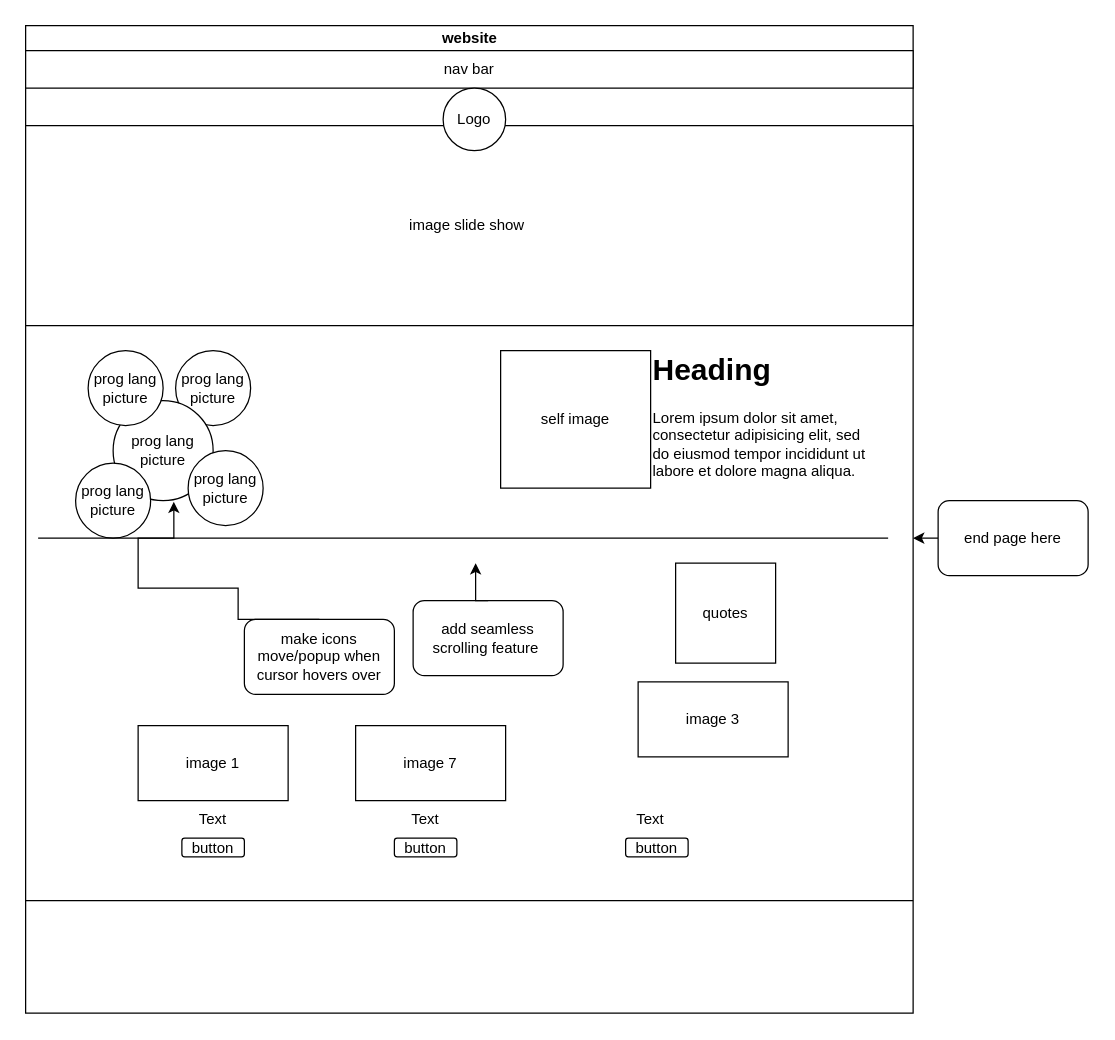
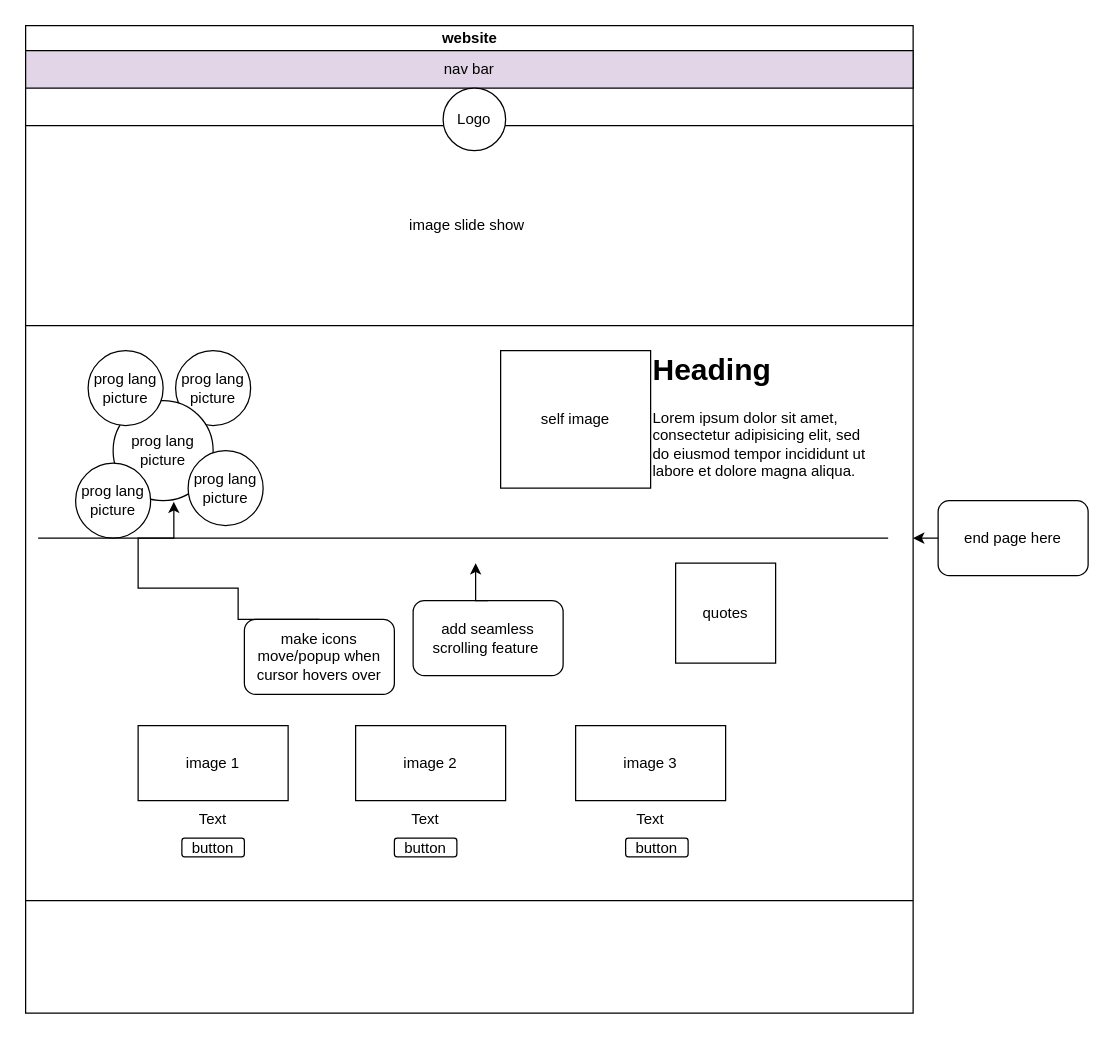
- <mxCell id="3" value="nav bar" style="rounded=0;whiteSpace=wrap;html=1;" vertex="1" parent="2"><mxGeometry y="20" width="710" height="30" as="geometry" /></mxCell>
+ <mxCell id="3" value="nav bar" style="rounded=0;whiteSpace=wrap;html=1;fillColor=#e1d5e7;" vertex="1" parent="2"><mxGeometry y="20" width="710" height="30" as="geometry" /></mxCell>
- <mxCell id="17" value="image 3" style="rounded=0;whiteSpace=wrap;html=1;" vertex="1" parent="2"><mxGeometry x="490" y="525" width="120" height="60" as="geometry" /></mxCell>
+ <mxCell id="17" value="image 3" style="rounded=0;whiteSpace=wrap;html=1;" vertex="1" parent="2"><mxGeometry x="440" y="560" width="120" height="60" as="geometry" /></mxCell>
- <mxCell id="16" value="image 7" style="rounded=0;whiteSpace=wrap;html=1;" vertex="1" parent="2"><mxGeometry x="264" y="560" width="120" height="60" as="geometry" /></mxCell>
+ <mxCell id="16" value="image 2" style="rounded=0;whiteSpace=wrap;html=1;" vertex="1" parent="2"><mxGeometry x="264" y="560" width="120" height="60" as="geometry" /></mxCell>
